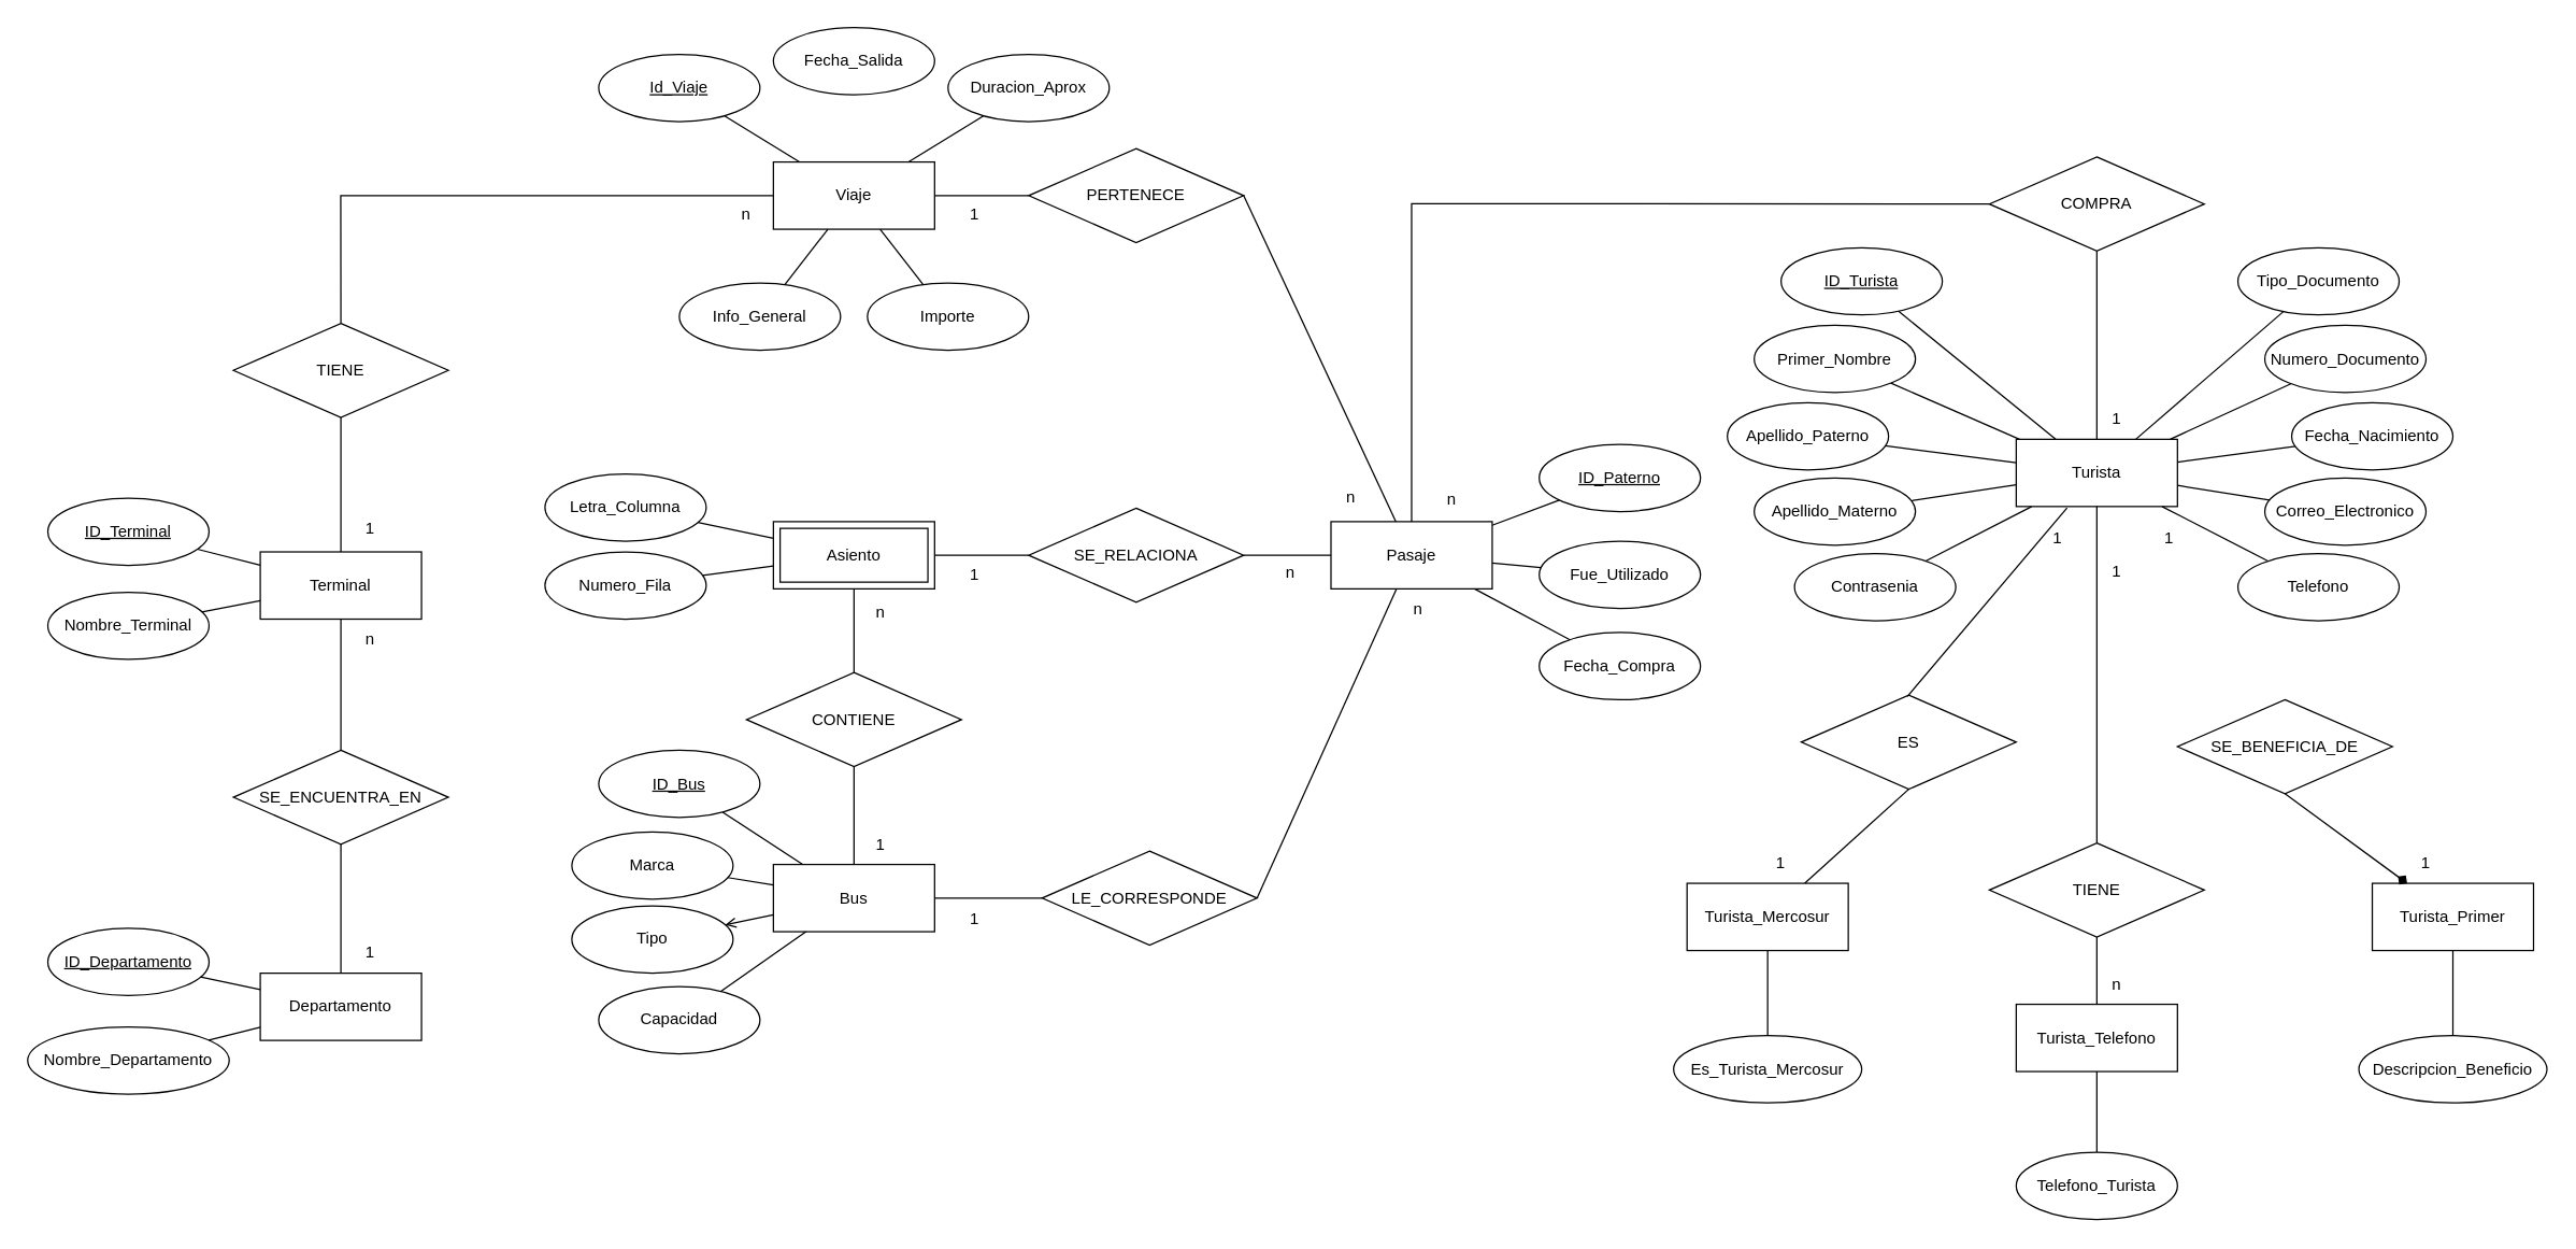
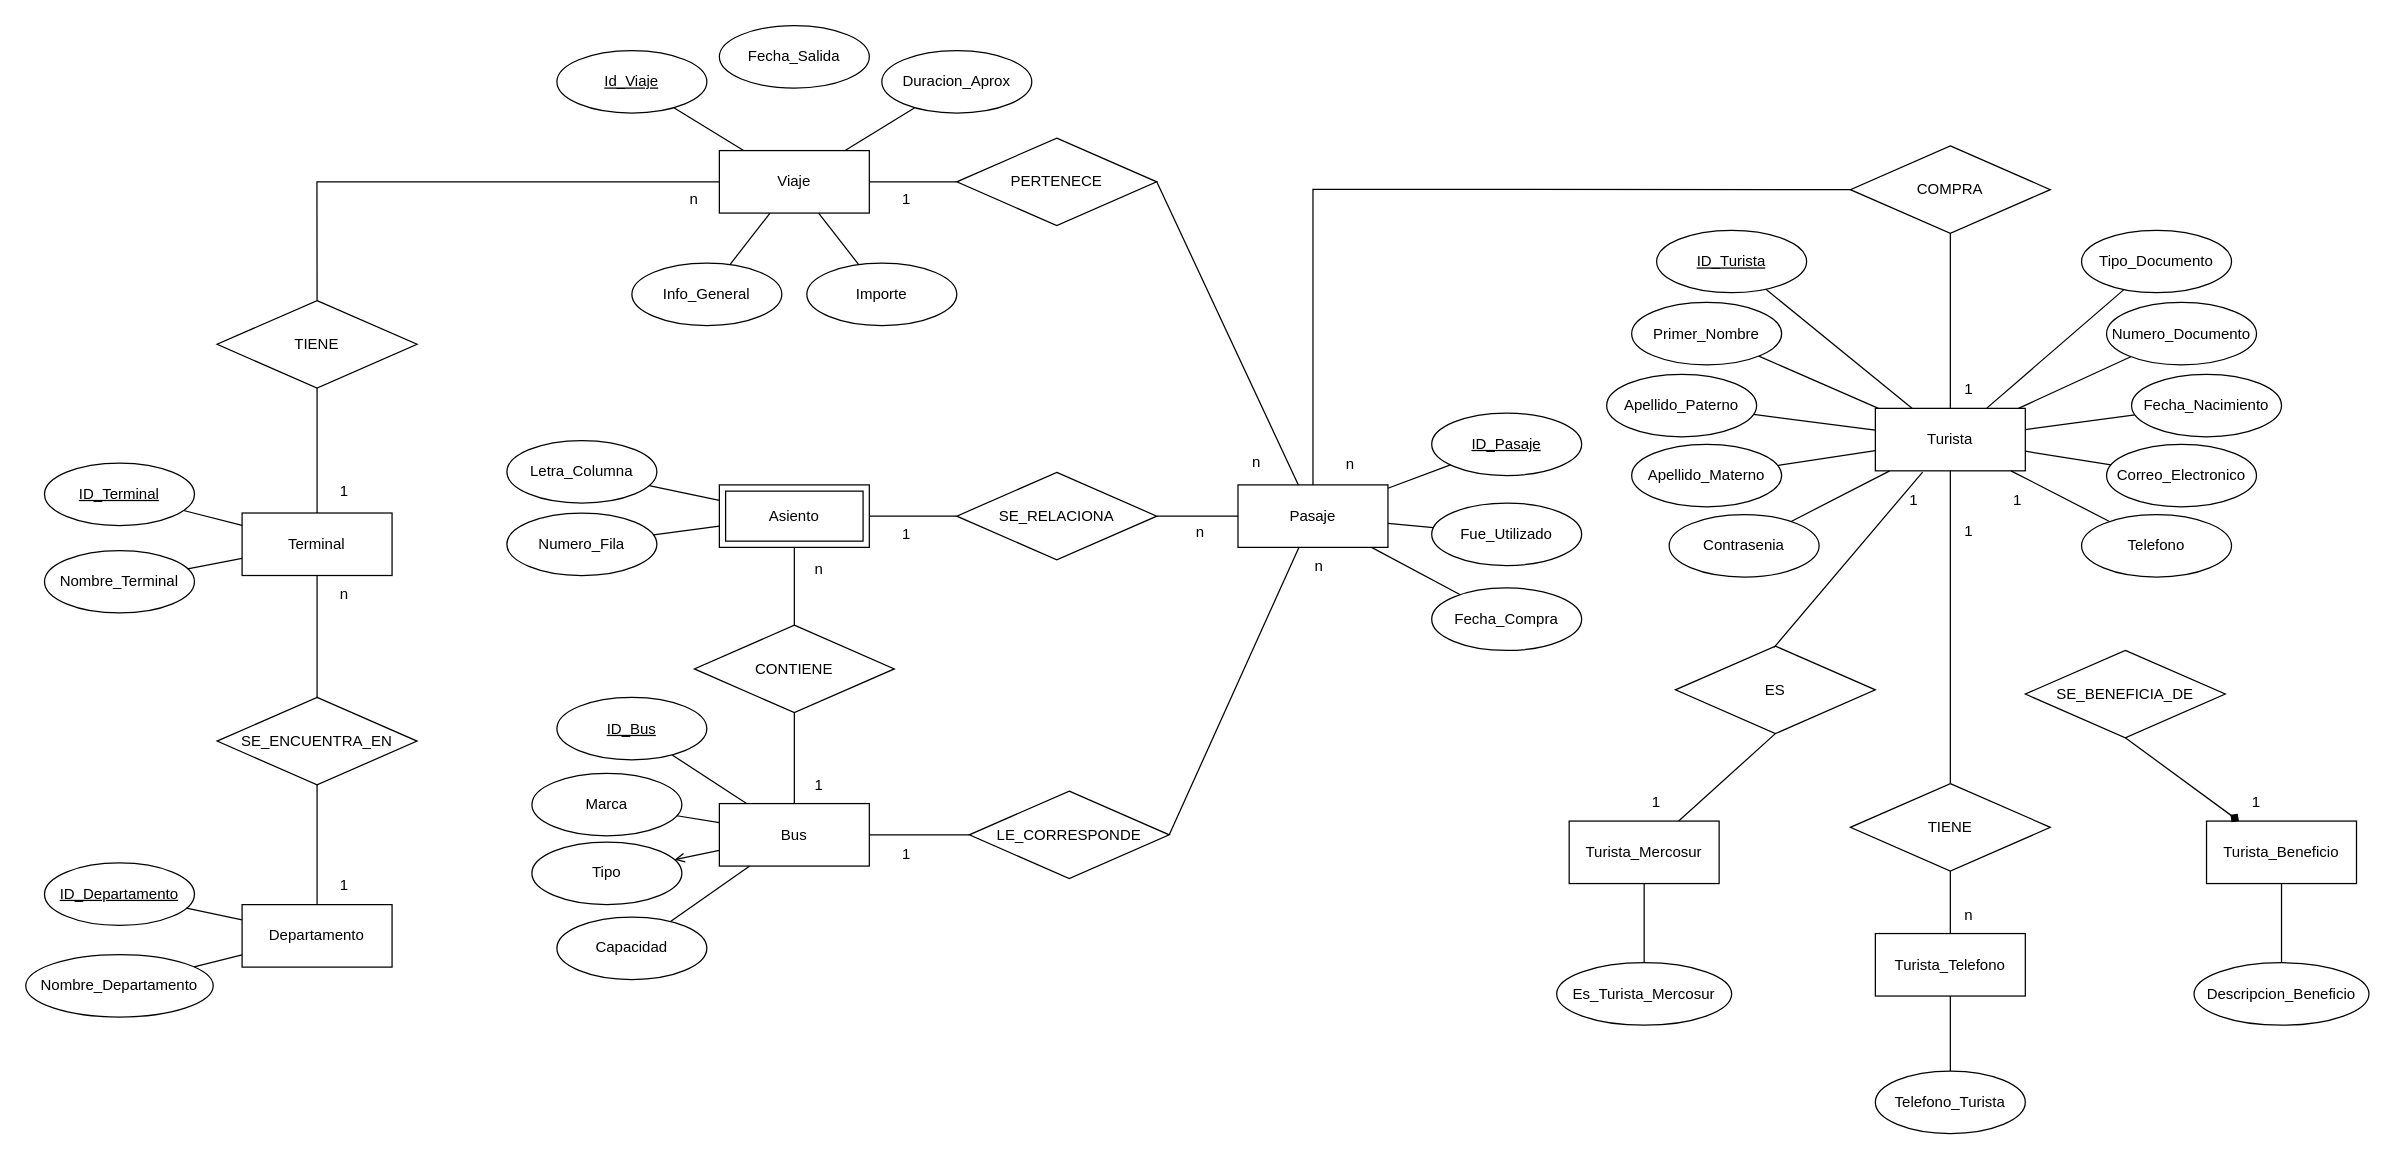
- <mxCell id="22" value="&lt;u&gt;ID_Paterno&lt;/u&gt;" style="ellipse;whiteSpace=wrap;html=1;align=center;" parent="1" vertex="1"><mxGeometry x="1145" y="330" width="120" height="50" as="geometry" /></mxCell>
+ <mxCell id="22" value="&lt;u&gt;ID_Pasaje&lt;/u&gt;" style="ellipse;whiteSpace=wrap;html=1;align=center;" parent="1" vertex="1"><mxGeometry x="1145" y="330" width="120" height="50" as="geometry" /></mxCell>
- <mxCell id="89" value="Turista_Primer" style="whiteSpace=wrap;html=1;align=center;" vertex="1" parent="1"><mxGeometry x="1765" y="656.5" width="120" height="50" as="geometry" /></mxCell>
+ <mxCell id="89" value="Turista_Beneficio" style="whiteSpace=wrap;html=1;align=center;" vertex="1" parent="1"><mxGeometry x="1765" y="656.5" width="120" height="50" as="geometry" /></mxCell>
